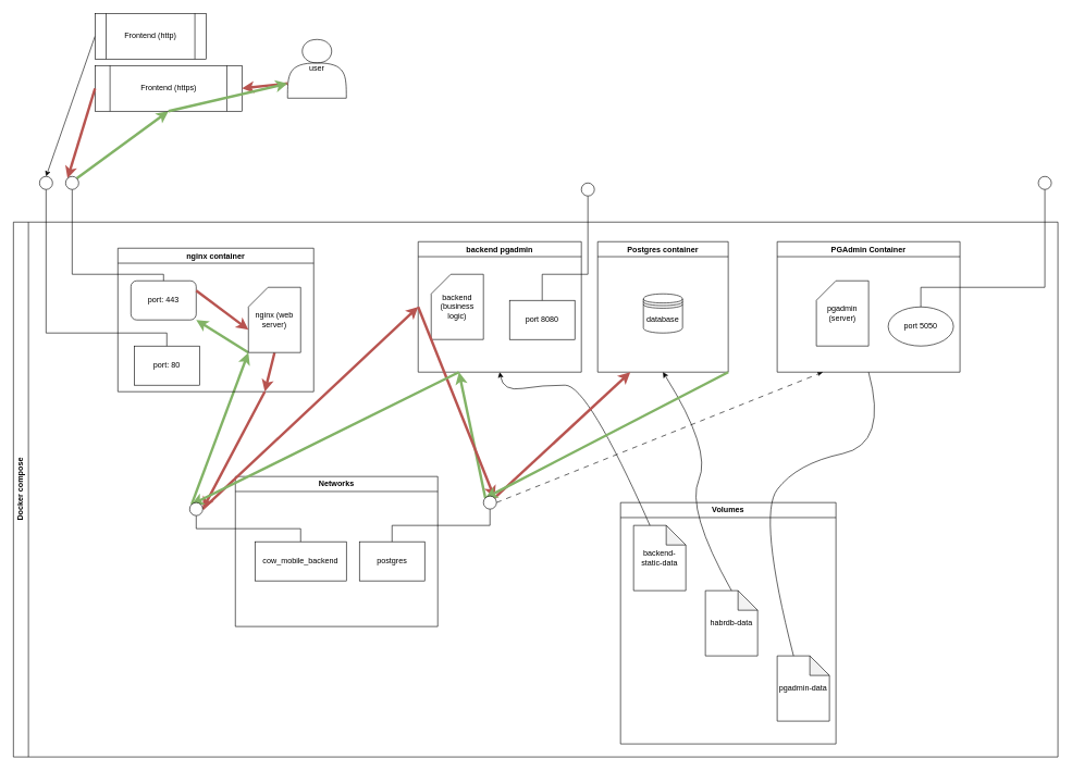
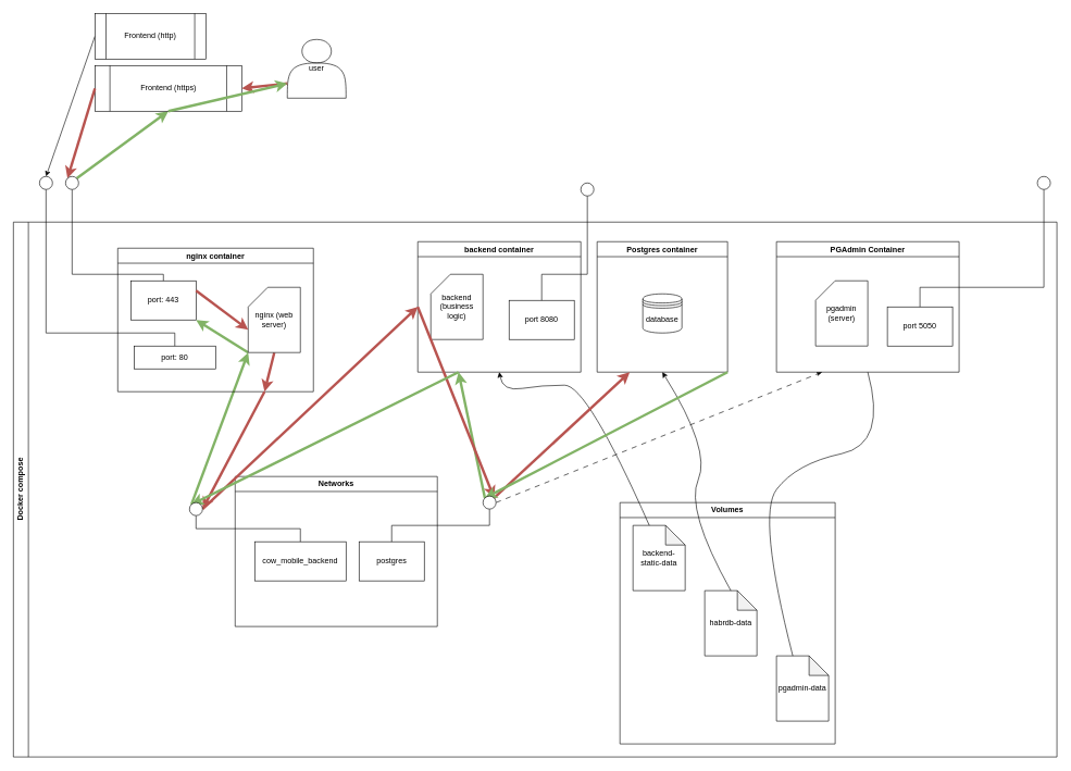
- <mxCell id="13" value="backend pgadmin" style="swimlane;whiteSpace=wrap;html=1;" parent="2" vertex="1"><mxGeometry x="620" y="30" width="250" height="200" as="geometry" /></mxCell>
+ <mxCell id="13" value="backend container" style="swimlane;whiteSpace=wrap;html=1;" parent="2" vertex="1"><mxGeometry x="620" y="30" width="250" height="200" as="geometry" /></mxCell>
- <mxCell id="9" value="port: 443" style="whiteSpace=wrap;html=1;align=center;verticalAlign=middle;treeFolding=1;treeMoving=1;newEdgeStyle={&quot;edgeStyle&quot;:&quot;elbowEdgeStyle&quot;,&quot;startArrow&quot;:&quot;none&quot;,&quot;endArrow&quot;:&quot;none&quot;};rounded=1;" parent="5" vertex="1"><mxGeometry x="20" y="50" width="100" height="60" as="geometry" /></mxCell>
+ <mxCell id="9" value="port: 443" style="whiteSpace=wrap;html=1;align=center;verticalAlign=middle;treeFolding=1;treeMoving=1;newEdgeStyle={&quot;edgeStyle&quot;:&quot;elbowEdgeStyle&quot;,&quot;startArrow&quot;:&quot;none&quot;,&quot;endArrow&quot;:&quot;none&quot;};" parent="5" vertex="1"><mxGeometry x="20" y="50" width="100" height="60" as="geometry" /></mxCell>
- <mxCell id="21" value="port 5050" style="ellipse;whiteSpace=wrap;html=1;align=center;verticalAlign=middle;treeFolding=1;treeMoving=1;newEdgeStyle={&quot;edgeStyle&quot;:&quot;elbowEdgeStyle&quot;,&quot;startArrow&quot;:&quot;none&quot;,&quot;endArrow&quot;:&quot;none&quot;};" parent="19" vertex="1"><mxGeometry x="170" y="100" width="100" height="60" as="geometry" /></mxCell>
+ <mxCell id="21" value="port 5050" style="whiteSpace=wrap;html=1;align=center;verticalAlign=middle;treeFolding=1;treeMoving=1;newEdgeStyle={&quot;edgeStyle&quot;:&quot;elbowEdgeStyle&quot;,&quot;startArrow&quot;:&quot;none&quot;,&quot;endArrow&quot;:&quot;none&quot;};" parent="19" vertex="1"><mxGeometry x="170" y="100" width="100" height="60" as="geometry" /></mxCell>
- <mxCell id="10" value="port: 80" style="whiteSpace=wrap;html=1;align=center;verticalAlign=middle;treeFolding=1;treeMoving=1;newEdgeStyle={&quot;edgeStyle&quot;:&quot;elbowEdgeStyle&quot;,&quot;startArrow&quot;:&quot;none&quot;,&quot;endArrow&quot;:&quot;none&quot;};" parent="5" vertex="1"><mxGeometry x="25" y="150" width="100" height="60" as="geometry" /></mxCell>
+ <mxCell id="10" value="port: 80" style="whiteSpace=wrap;html=1;align=center;verticalAlign=middle;treeFolding=1;treeMoving=1;newEdgeStyle={&quot;edgeStyle&quot;:&quot;elbowEdgeStyle&quot;,&quot;startArrow&quot;:&quot;none&quot;,&quot;endArrow&quot;:&quot;none&quot;};" parent="5" vertex="1"><mxGeometry x="25" y="150" width="125" height="35" as="geometry" /></mxCell>
